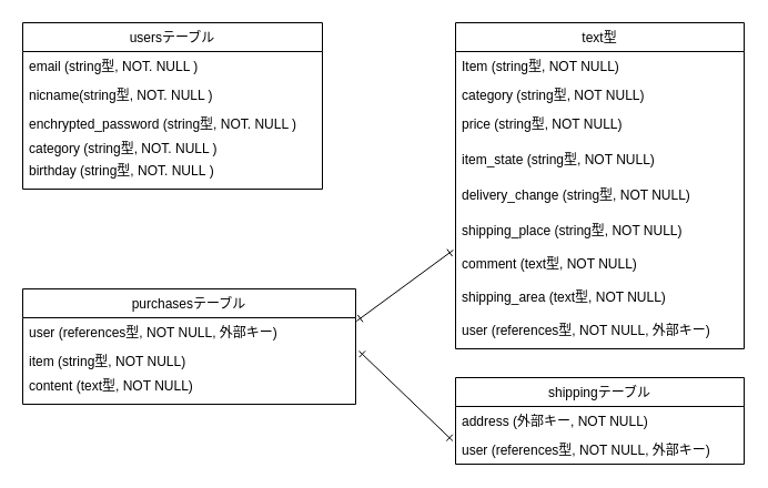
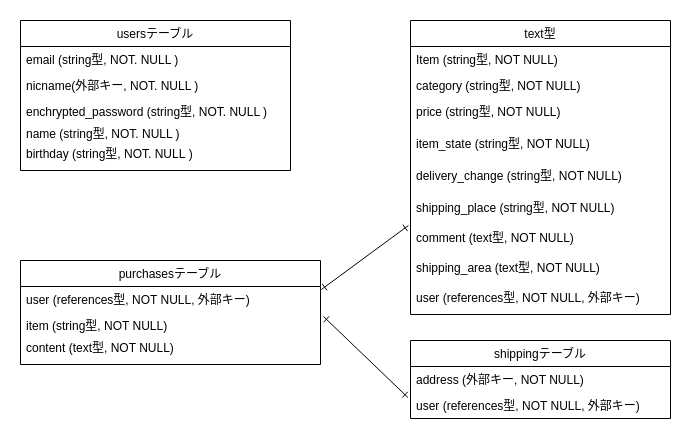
- <mxCell id="4" value="nicname(string型, NOT. NULL )" style="text;strokeColor=none;fillColor=none;align=left;verticalAlign=top;spacingLeft=4;spacingRight=4;overflow=hidden;rotatable=0;points=[[0,0.5],[1,0.5]];portConstraint=eastwest;" vertex="1" parent="2"><mxGeometry y="52" width="270" height="26" as="geometry" /></mxCell>
+ <mxCell id="4" value="nicname(外部キー, NOT. NULL )" style="text;strokeColor=none;fillColor=none;align=left;verticalAlign=top;spacingLeft=4;spacingRight=4;overflow=hidden;rotatable=0;points=[[0,0.5],[1,0.5]];portConstraint=eastwest;" vertex="1" parent="2"><mxGeometry y="52" width="270" height="26" as="geometry" /></mxCell>
- <mxCell id="6" value="category (string型, NOT. NULL )" style="text;strokeColor=none;fillColor=none;align=left;verticalAlign=top;spacingLeft=4;spacingRight=4;overflow=hidden;rotatable=0;points=[[0,0.5],[1,0.5]];portConstraint=eastwest;" vertex="1" parent="2"><mxGeometry y="100" width="270" height="20" as="geometry" /></mxCell>
+ <mxCell id="6" value="name (string型, NOT. NULL )" style="text;strokeColor=none;fillColor=none;align=left;verticalAlign=top;spacingLeft=4;spacingRight=4;overflow=hidden;rotatable=0;points=[[0,0.5],[1,0.5]];portConstraint=eastwest;" vertex="1" parent="2"><mxGeometry y="100" width="270" height="20" as="geometry" /></mxCell>
